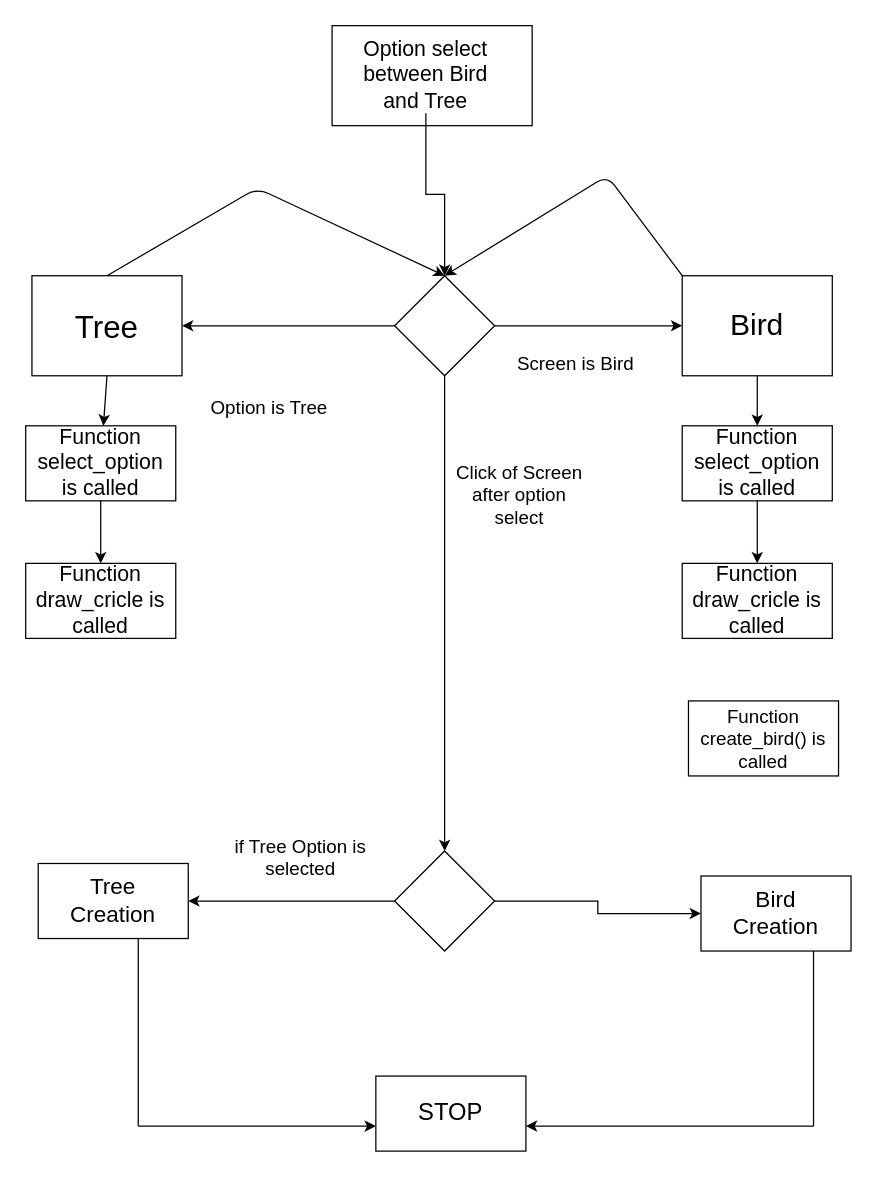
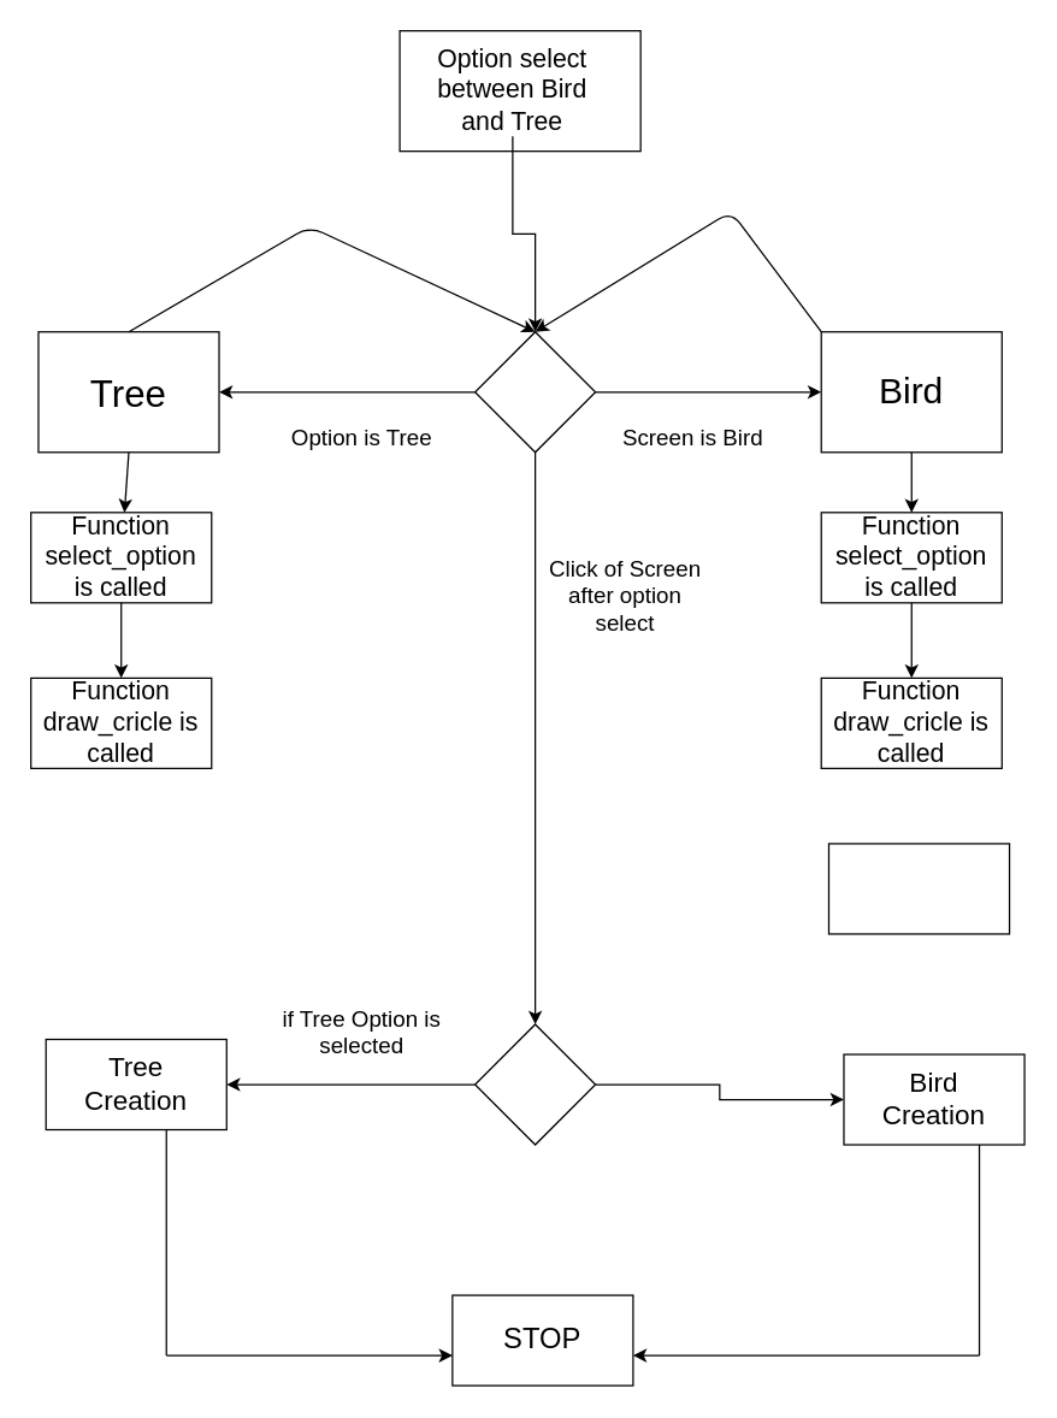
- <mxCell id="30" value="&lt;font style=&quot;font-size: 15px&quot;&gt;Option is Tree&lt;/font&gt;" style="text;html=1;strokeColor=none;fillColor=none;align=center;verticalAlign=middle;whiteSpace=wrap;rounded=0;" parent="1" vertex="1"><mxGeometry x="160" y="315" width="110" height="20" as="geometry" /></mxCell>
+ <mxCell id="30" value="&lt;font style=&quot;font-size: 15px&quot;&gt;Option is Tree&lt;/font&gt;" style="text;html=1;strokeColor=none;fillColor=none;align=center;verticalAlign=middle;whiteSpace=wrap;rounded=0;" parent="1" vertex="1"><mxGeometry x="185" y="280" width="110" height="20" as="geometry" /></mxCell>
- <mxCell id="46" value="&lt;font style=&quot;font-size: 15px&quot;&gt;Function create_bird() is called&lt;/font&gt;" style="text;html=1;strokeColor=none;fillColor=none;align=center;verticalAlign=middle;whiteSpace=wrap;rounded=0;" vertex="1" parent="1"><mxGeometry x="555" y="560" width="110" height="60" as="geometry" /></mxCell>
